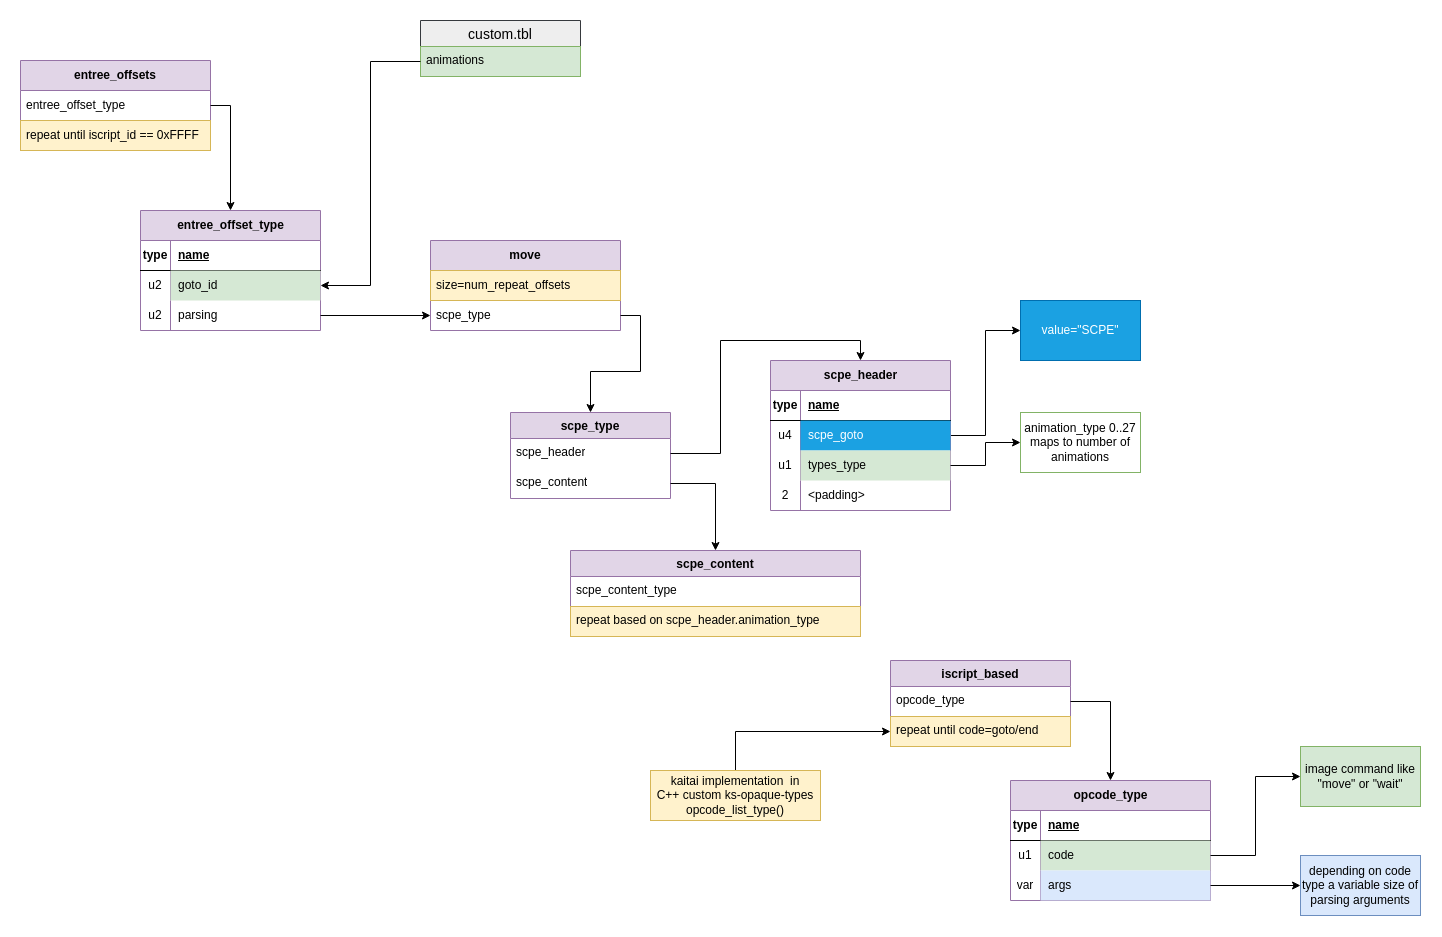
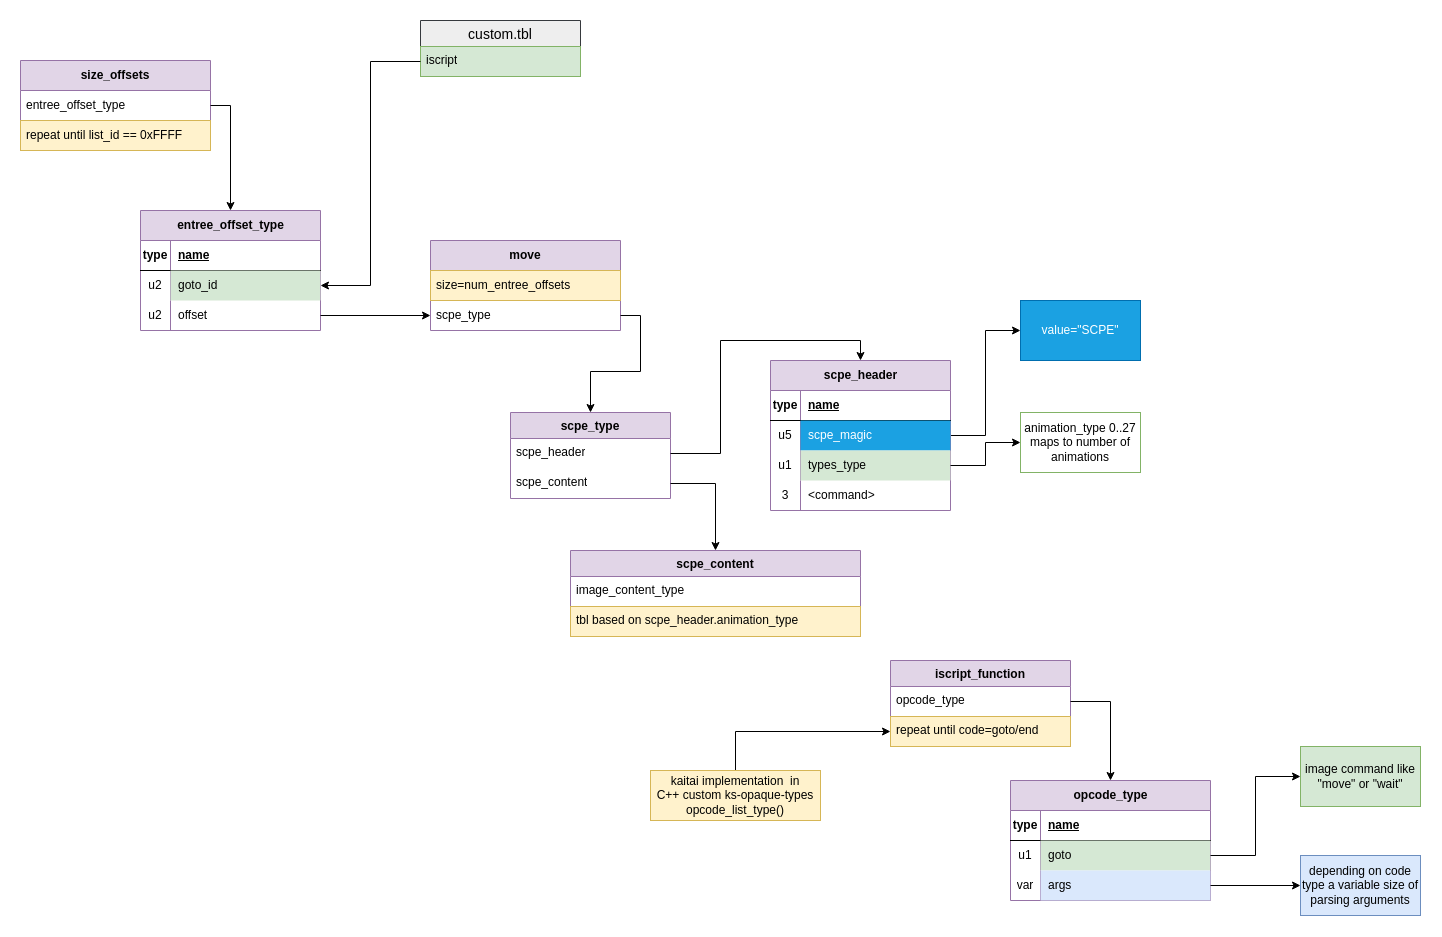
- <mxCell id="64" value="animations" style="text;strokeColor=#82b366;fillColor=#d5e8d4;spacingLeft=4;spacingRight=4;overflow=hidden;rotatable=0;points=[[0,0.5],[1,0.5]];portConstraint=eastwest;fontSize=12;whiteSpace=wrap;html=1;" vertex="1" parent="63"><mxGeometry y="26" width="160" height="30" as="geometry" /></mxCell>
+ <mxCell id="64" value="iscript" style="text;strokeColor=#82b366;fillColor=#d5e8d4;spacingLeft=4;spacingRight=4;overflow=hidden;rotatable=0;points=[[0,0.5],[1,0.5]];portConstraint=eastwest;fontSize=12;whiteSpace=wrap;html=1;" vertex="1" parent="63"><mxGeometry y="26" width="160" height="30" as="geometry" /></mxCell>
- <mxCell id="2" value="&lt;b&gt;entree_offsets&lt;/b&gt;" style="swimlane;fontStyle=0;childLayout=stackLayout;horizontal=1;startSize=30;horizontalStack=0;resizeParent=1;resizeParentMax=0;resizeLast=0;collapsible=1;marginBottom=0;whiteSpace=wrap;html=1;fillColor=#e1d5e7;strokeColor=#9673a6;" parent="1" vertex="1"><mxGeometry x="20" y="60" width="190" height="90" as="geometry" /></mxCell>
+ <mxCell id="2" value="&lt;b&gt;size_offsets&lt;/b&gt;" style="swimlane;fontStyle=0;childLayout=stackLayout;horizontal=1;startSize=30;horizontalStack=0;resizeParent=1;resizeParentMax=0;resizeLast=0;collapsible=1;marginBottom=0;whiteSpace=wrap;html=1;fillColor=#e1d5e7;strokeColor=#9673a6;" parent="1" vertex="1"><mxGeometry x="20" y="60" width="190" height="90" as="geometry" /></mxCell>
- <mxCell id="4" value="repeat until iscript_id == 0xFFFF" style="text;strokeColor=#d6b656;fillColor=#fff2cc;align=left;verticalAlign=middle;spacingLeft=4;spacingRight=4;overflow=hidden;points=[[0,0.5],[1,0.5]];portConstraint=eastwest;rotatable=0;whiteSpace=wrap;html=1;" parent="2" vertex="1"><mxGeometry y="60" width="190" height="30" as="geometry" /></mxCell>
+ <mxCell id="4" value="repeat until list_id == 0xFFFF" style="text;strokeColor=#d6b656;fillColor=#fff2cc;align=left;verticalAlign=middle;spacingLeft=4;spacingRight=4;overflow=hidden;points=[[0,0.5],[1,0.5]];portConstraint=eastwest;rotatable=0;whiteSpace=wrap;html=1;" parent="2" vertex="1"><mxGeometry y="60" width="190" height="30" as="geometry" /></mxCell>
- <mxCell id="17" value="size=num_repeat_offsets" style="text;strokeColor=#d6b656;fillColor=#fff2cc;align=left;verticalAlign=middle;spacingLeft=4;spacingRight=4;overflow=hidden;points=[[0,0.5],[1,0.5]];portConstraint=eastwest;rotatable=0;whiteSpace=wrap;html=1;" parent="16" vertex="1"><mxGeometry y="30" width="190" height="30" as="geometry" /></mxCell>
+ <mxCell id="17" value="size=num_entree_offsets" style="text;strokeColor=#d6b656;fillColor=#fff2cc;align=left;verticalAlign=middle;spacingLeft=4;spacingRight=4;overflow=hidden;points=[[0,0.5],[1,0.5]];portConstraint=eastwest;rotatable=0;whiteSpace=wrap;html=1;" parent="16" vertex="1"><mxGeometry y="30" width="190" height="30" as="geometry" /></mxCell>
- <mxCell id="14" value="parsing" style="shape=partialRectangle;connectable=0;fillColor=none;top=0;left=0;bottom=0;right=0;align=left;spacingLeft=6;overflow=hidden;whiteSpace=wrap;html=1;" parent="12" vertex="1"><mxGeometry x="30" width="150" height="30" as="geometry"><mxRectangle width="150" height="30" as="alternateBounds" /></mxGeometry></mxCell>
+ <mxCell id="14" value="offset" style="shape=partialRectangle;connectable=0;fillColor=none;top=0;left=0;bottom=0;right=0;align=left;spacingLeft=6;overflow=hidden;whiteSpace=wrap;html=1;" parent="12" vertex="1"><mxGeometry x="30" width="150" height="30" as="geometry"><mxRectangle width="150" height="30" as="alternateBounds" /></mxGeometry></mxCell>
- <mxCell id="25" value="u4" style="shape=partialRectangle;connectable=0;fillColor=none;top=0;left=0;bottom=0;right=0;editable=1;overflow=hidden;whiteSpace=wrap;html=1;perimeterSpacing=2;" parent="24" vertex="1"><mxGeometry width="30" height="30" as="geometry"><mxRectangle width="30" height="30" as="alternateBounds" /></mxGeometry></mxCell>
+ <mxCell id="25" value="u5" style="shape=partialRectangle;connectable=0;fillColor=none;top=0;left=0;bottom=0;right=0;editable=1;overflow=hidden;whiteSpace=wrap;html=1;perimeterSpacing=2;" parent="24" vertex="1"><mxGeometry width="30" height="30" as="geometry"><mxRectangle width="30" height="30" as="alternateBounds" /></mxGeometry></mxCell>
- <mxCell id="26" value="scpe_goto" style="shape=partialRectangle;connectable=0;top=0;left=0;bottom=0;right=0;align=left;spacingLeft=6;overflow=hidden;whiteSpace=wrap;html=1;perimeterSpacing=2;strokeWidth=1;shadow=0;fillStyle=auto;fillColor=#1ba1e2;fontColor=#ffffff;strokeColor=#006EAF;" parent="24" vertex="1"><mxGeometry x="30" width="150" height="30" as="geometry"><mxRectangle width="150" height="30" as="alternateBounds" /></mxGeometry></mxCell>
+ <mxCell id="26" value="scpe_magic" style="shape=partialRectangle;connectable=0;top=0;left=0;bottom=0;right=0;align=left;spacingLeft=6;overflow=hidden;whiteSpace=wrap;html=1;perimeterSpacing=2;strokeWidth=1;shadow=0;fillStyle=auto;fillColor=#1ba1e2;fontColor=#ffffff;strokeColor=#006EAF;" parent="24" vertex="1"><mxGeometry x="30" width="150" height="30" as="geometry"><mxRectangle width="150" height="30" as="alternateBounds" /></mxGeometry></mxCell>
- <mxCell id="31" value="2" style="shape=partialRectangle;connectable=0;fillColor=none;top=0;left=0;bottom=0;right=0;editable=1;overflow=hidden;whiteSpace=wrap;html=1;" parent="30" vertex="1"><mxGeometry width="30" height="30" as="geometry"><mxRectangle width="30" height="30" as="alternateBounds" /></mxGeometry></mxCell>
+ <mxCell id="31" value="3" style="shape=partialRectangle;connectable=0;fillColor=none;top=0;left=0;bottom=0;right=0;editable=1;overflow=hidden;whiteSpace=wrap;html=1;" parent="30" vertex="1"><mxGeometry width="30" height="30" as="geometry"><mxRectangle width="30" height="30" as="alternateBounds" /></mxGeometry></mxCell>
- <mxCell id="32" value="&amp;lt;padding&amp;gt;" style="shape=partialRectangle;connectable=0;fillColor=none;top=0;left=0;bottom=0;right=0;align=left;spacingLeft=6;overflow=hidden;whiteSpace=wrap;html=1;" parent="30" vertex="1"><mxGeometry x="30" width="150" height="30" as="geometry"><mxRectangle width="150" height="30" as="alternateBounds" /></mxGeometry></mxCell>
+ <mxCell id="32" value="&amp;lt;command&amp;gt;" style="shape=partialRectangle;connectable=0;fillColor=none;top=0;left=0;bottom=0;right=0;align=left;spacingLeft=6;overflow=hidden;whiteSpace=wrap;html=1;" parent="30" vertex="1"><mxGeometry x="30" width="150" height="30" as="geometry"><mxRectangle width="150" height="30" as="alternateBounds" /></mxGeometry></mxCell>
- <mxCell id="39" value="scpe_content_type" style="text;strokeColor=none;fillColor=none;spacingLeft=4;spacingRight=4;overflow=hidden;rotatable=0;points=[[0,0.5],[1,0.5]];portConstraint=eastwest;fontSize=12;whiteSpace=wrap;html=1;" parent="38" vertex="1"><mxGeometry y="26" width="290" height="30" as="geometry" /></mxCell>
+ <mxCell id="39" value="image_content_type" style="text;strokeColor=none;fillColor=none;spacingLeft=4;spacingRight=4;overflow=hidden;rotatable=0;points=[[0,0.5],[1,0.5]];portConstraint=eastwest;fontSize=12;whiteSpace=wrap;html=1;" parent="38" vertex="1"><mxGeometry y="26" width="290" height="30" as="geometry" /></mxCell>
- <mxCell id="40" value="repeat based on&amp;nbsp;&lt;span style=&quot;text-align: center; text-wrap: nowrap;&quot;&gt;scpe_header.&lt;/span&gt;animation_type" style="text;strokeColor=#d6b656;fillColor=#fff2cc;spacingLeft=4;spacingRight=4;overflow=hidden;rotatable=0;points=[[0,0.5],[1,0.5]];portConstraint=eastwest;fontSize=12;whiteSpace=wrap;html=1;" parent="38" vertex="1"><mxGeometry y="56" width="290" height="30" as="geometry" /></mxCell>
+ <mxCell id="40" value="tbl based on&amp;nbsp;&lt;span style=&quot;text-align: center; text-wrap: nowrap;&quot;&gt;scpe_header.&lt;/span&gt;animation_type" style="text;strokeColor=#d6b656;fillColor=#fff2cc;spacingLeft=4;spacingRight=4;overflow=hidden;rotatable=0;points=[[0,0.5],[1,0.5]];portConstraint=eastwest;fontSize=12;whiteSpace=wrap;html=1;" parent="38" vertex="1"><mxGeometry y="56" width="290" height="30" as="geometry" /></mxCell>
- <mxCell id="44" value="iscript_based" style="swimlane;fontStyle=1;childLayout=stackLayout;horizontal=1;startSize=26;horizontalStack=0;resizeParent=1;resizeParentMax=0;resizeLast=0;collapsible=1;marginBottom=0;align=center;fontSize=12;fillColor=#e1d5e7;strokeColor=#9673a6;" parent="1" vertex="1"><mxGeometry x="890" y="660" width="180" height="86" as="geometry" /></mxCell>
+ <mxCell id="44" value="iscript_function" style="swimlane;fontStyle=1;childLayout=stackLayout;horizontal=1;startSize=26;horizontalStack=0;resizeParent=1;resizeParentMax=0;resizeLast=0;collapsible=1;marginBottom=0;align=center;fontSize=12;fillColor=#e1d5e7;strokeColor=#9673a6;" parent="1" vertex="1"><mxGeometry x="890" y="660" width="180" height="86" as="geometry" /></mxCell>
- <mxCell id="53" value="code" style="shape=partialRectangle;connectable=0;fillColor=#d5e8d4;top=0;left=0;bottom=0;right=0;align=left;spacingLeft=6;overflow=hidden;whiteSpace=wrap;html=1;strokeColor=#82b366;" parent="51" vertex="1"><mxGeometry x="30" width="170" height="30" as="geometry"><mxRectangle width="170" height="30" as="alternateBounds" /></mxGeometry></mxCell>
+ <mxCell id="53" value="goto" style="shape=partialRectangle;connectable=0;fillColor=#d5e8d4;top=0;left=0;bottom=0;right=0;align=left;spacingLeft=6;overflow=hidden;whiteSpace=wrap;html=1;strokeColor=#82b366;" parent="51" vertex="1"><mxGeometry x="30" width="170" height="30" as="geometry"><mxRectangle width="170" height="30" as="alternateBounds" /></mxGeometry></mxCell>
